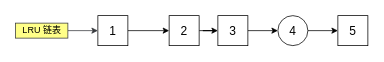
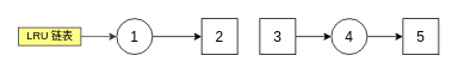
- <mxCell id="3" value="1" style="rounded=0;whiteSpace=wrap;html=1;fontSize=16;" vertex="1" parent="1"><mxGeometry x="130" y="20" width="40" height="40" as="geometry" /></mxCell>
+ <mxCell id="3" value="1" style="ellipse;whiteSpace=wrap;html=1;fontSize=16;" vertex="1" parent="1"><mxGeometry x="130" y="20" width="40" height="40" as="geometry" /></mxCell>
- <mxCell id="4" style="edgeStyle=orthogonalEdgeStyle;rounded=0;orthogonalLoop=1;jettySize=auto;html=1;entryX=0;entryY=0.5;entryDx=0;entryDy=0;" edge="1" parent="1" source="5" target="7"><mxGeometry relative="1" as="geometry" /></mxCell>
